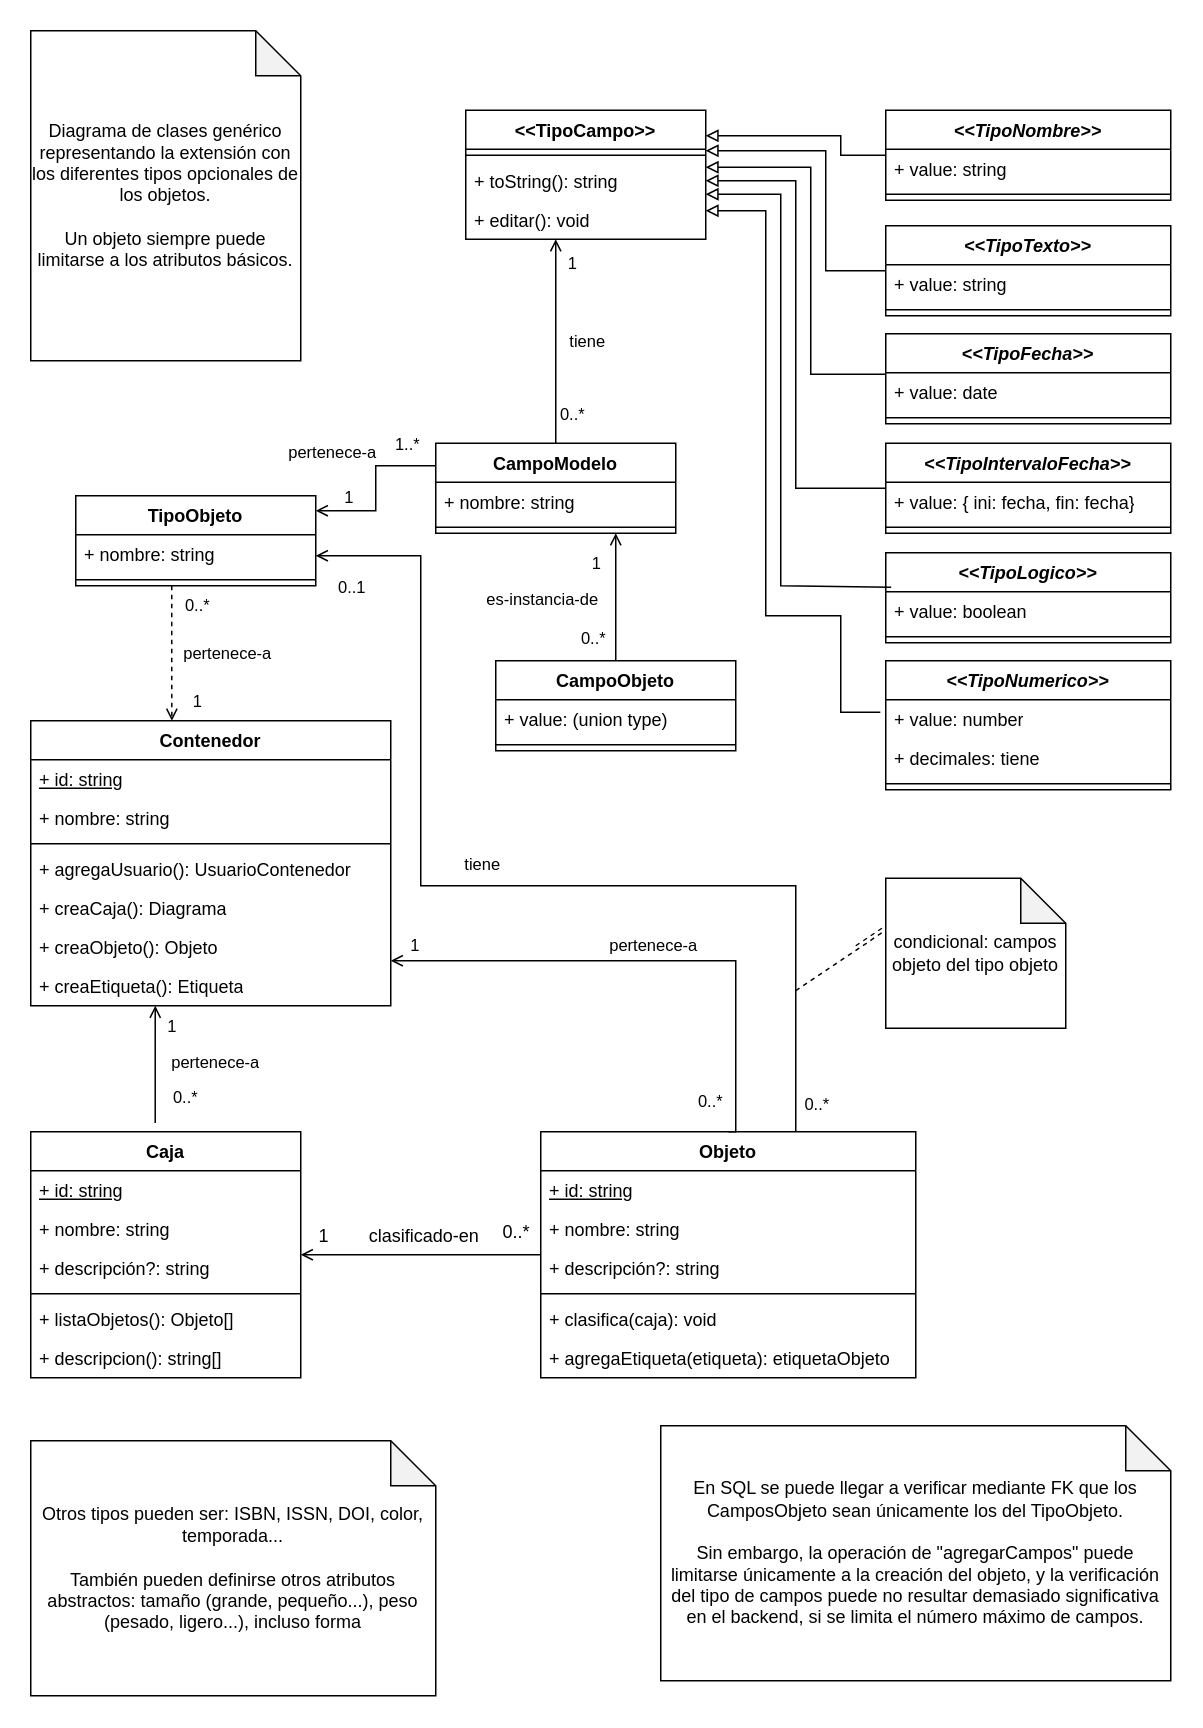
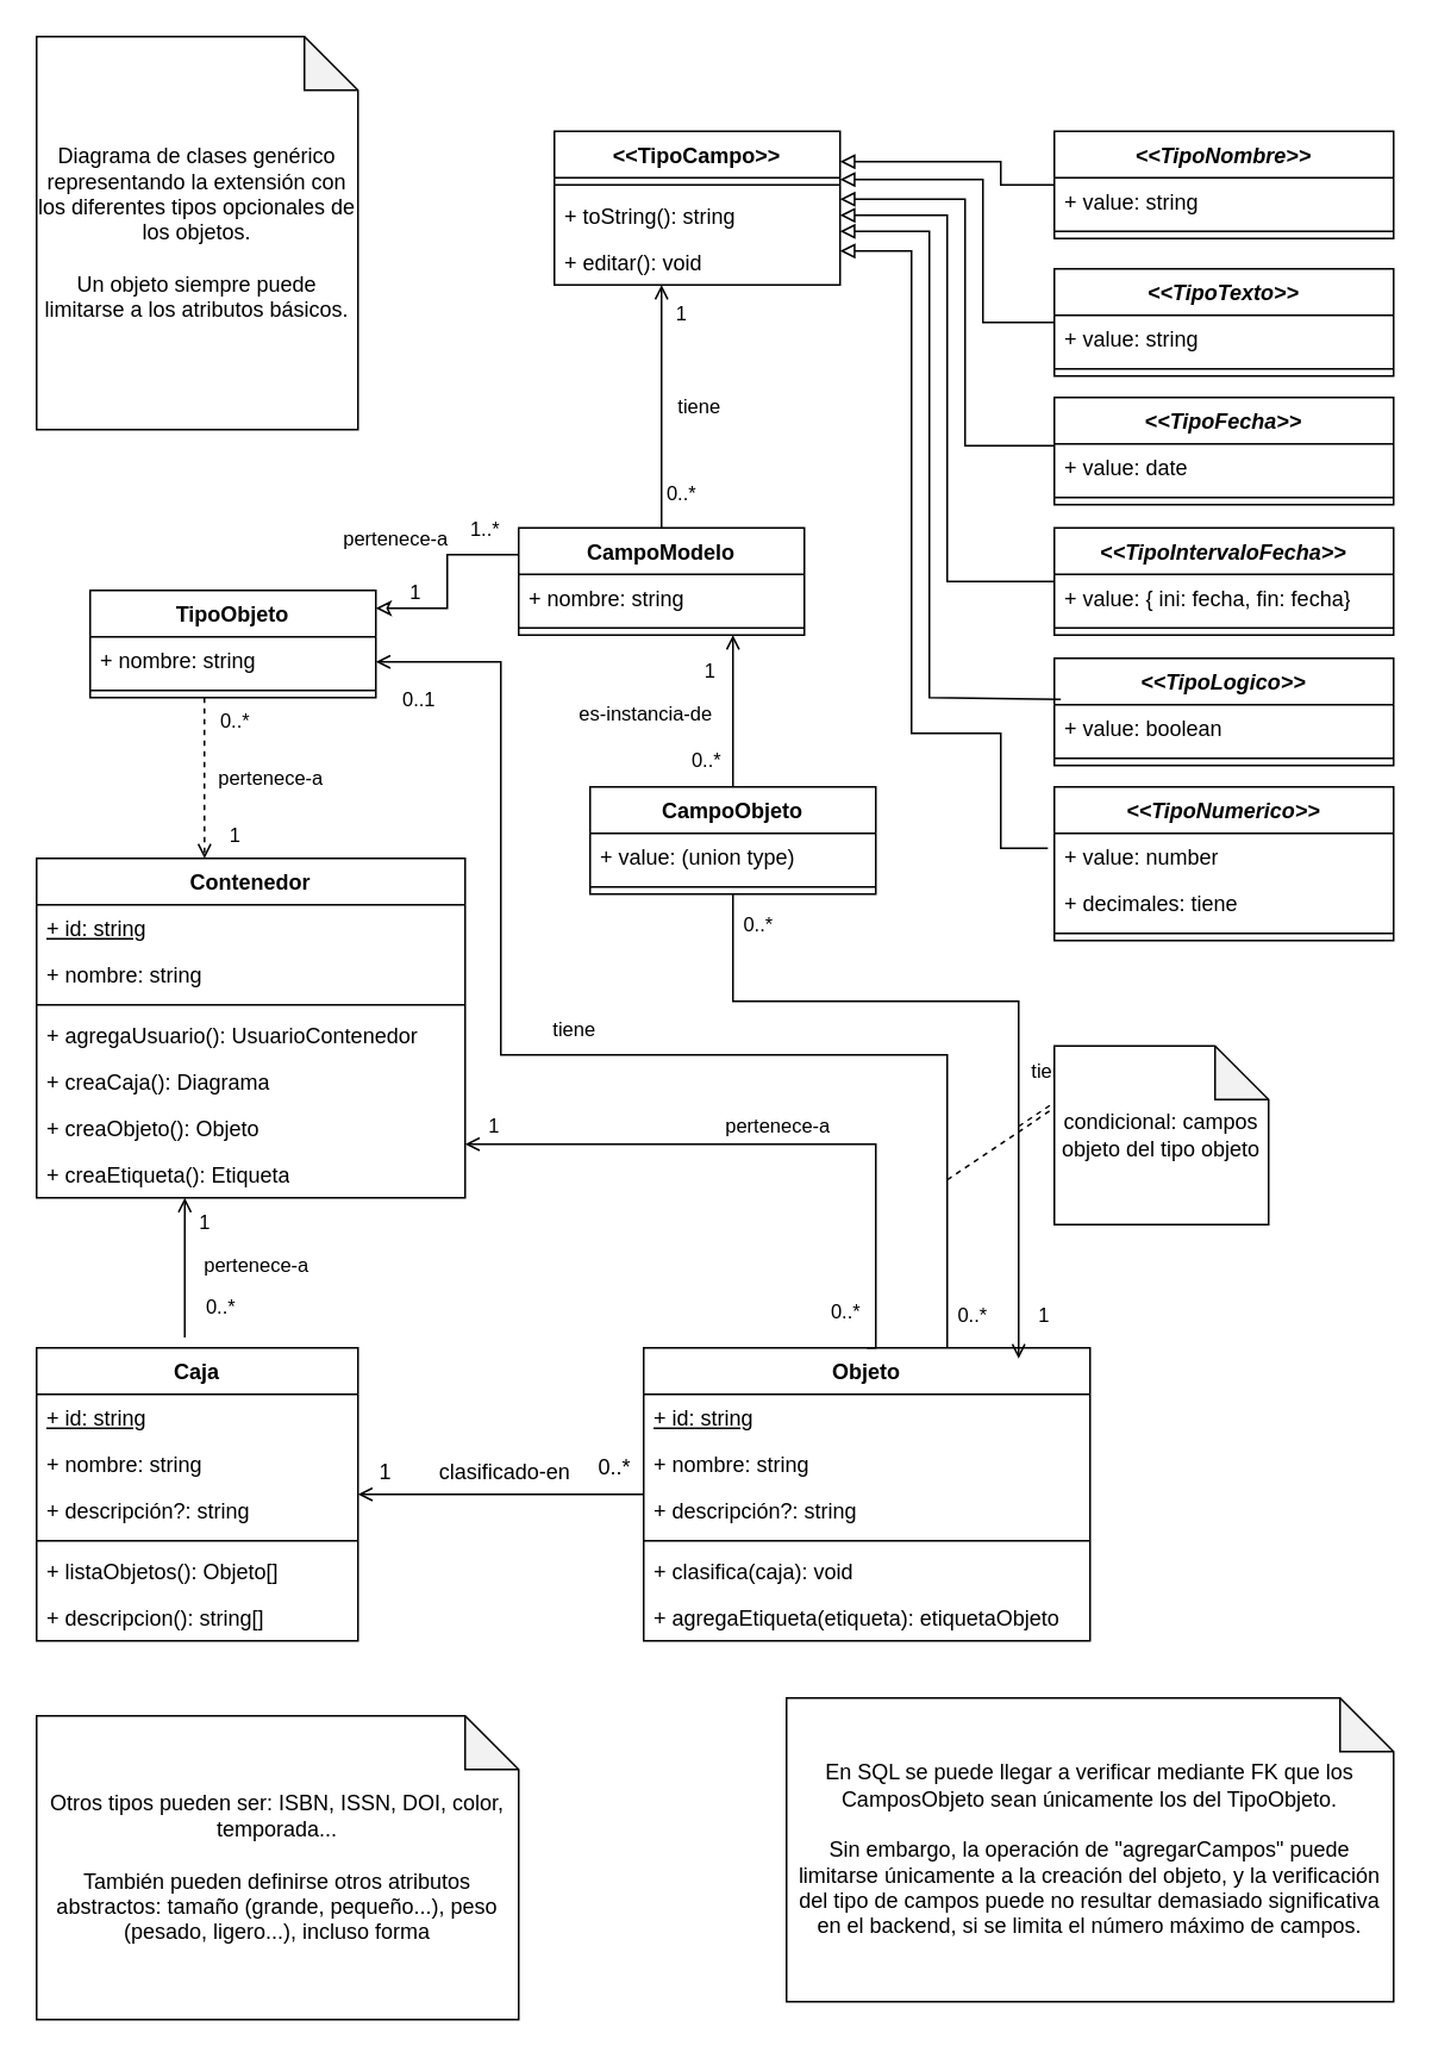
- <mxCell id="84" style="edgeStyle=orthogonalEdgeStyle;rounded=0;orthogonalLoop=1;jettySize=auto;html=1;exitX=0;exitY=0.25;exitDx=0;exitDy=0;endArrow=open;endFill=0;" edge="1" parent="1" source="45" target="72"><mxGeometry relative="1" as="geometry"><Array as="points"><mxPoint x="250" y="310" /><mxPoint x="250" y="340" /></Array></mxGeometry></mxCell>
+ <mxCell id="84" style="edgeStyle=orthogonalEdgeStyle;rounded=0;orthogonalLoop=1;jettySize=auto;html=1;exitX=0;exitY=0.25;exitDx=0;exitDy=0;endArrow=classic;endFill=0;" edge="1" parent="1" source="45" target="72"><mxGeometry relative="1" as="geometry"><Array as="points"><mxPoint x="250" y="310" /><mxPoint x="250" y="340" /></Array></mxGeometry></mxCell>
+ <mxCell id="95" style="edgeStyle=orthogonalEdgeStyle;rounded=0;orthogonalLoop=1;jettySize=auto;html=1;entryX=0.84;entryY=0.037;entryDx=0;entryDy=0;entryPerimeter=0;endArrow=open;endFill=0;" edge="1" parent="1" source="92" target="14"><mxGeometry relative="1" as="geometry"><mxPoint x="490" y="513" as="sourcePoint" /><Array as="points"><mxPoint x="410" y="560" /><mxPoint x="570" y="560" /></Array></mxGeometry></mxCell>
+ <mxCell id="96" value="1" style="edgeLabel;html=1;align=center;verticalAlign=middle;resizable=0;points=[];" vertex="1" connectable="0" parent="95"><mxGeometry x="0.876" y="-1" relative="1" as="geometry"><mxPoint x="14" y="1" as="offset" /></mxGeometry></mxCell>
+ <mxCell id="97" value="0..*" style="edgeLabel;html=1;align=center;verticalAlign=middle;resizable=0;points=[];" vertex="1" connectable="0" parent="95"><mxGeometry x="-0.924" y="-1" relative="1" as="geometry"><mxPoint x="14" as="offset" /></mxGeometry></mxCell>
+ <mxCell id="98" value="tiene" style="edgeLabel;html=1;align=center;verticalAlign=middle;resizable=0;points=[];" vertex="1" connectable="0" parent="95"><mxGeometry x="0.228" relative="1" as="geometry"><mxPoint x="18" as="offset" /></mxGeometry></mxCell>
